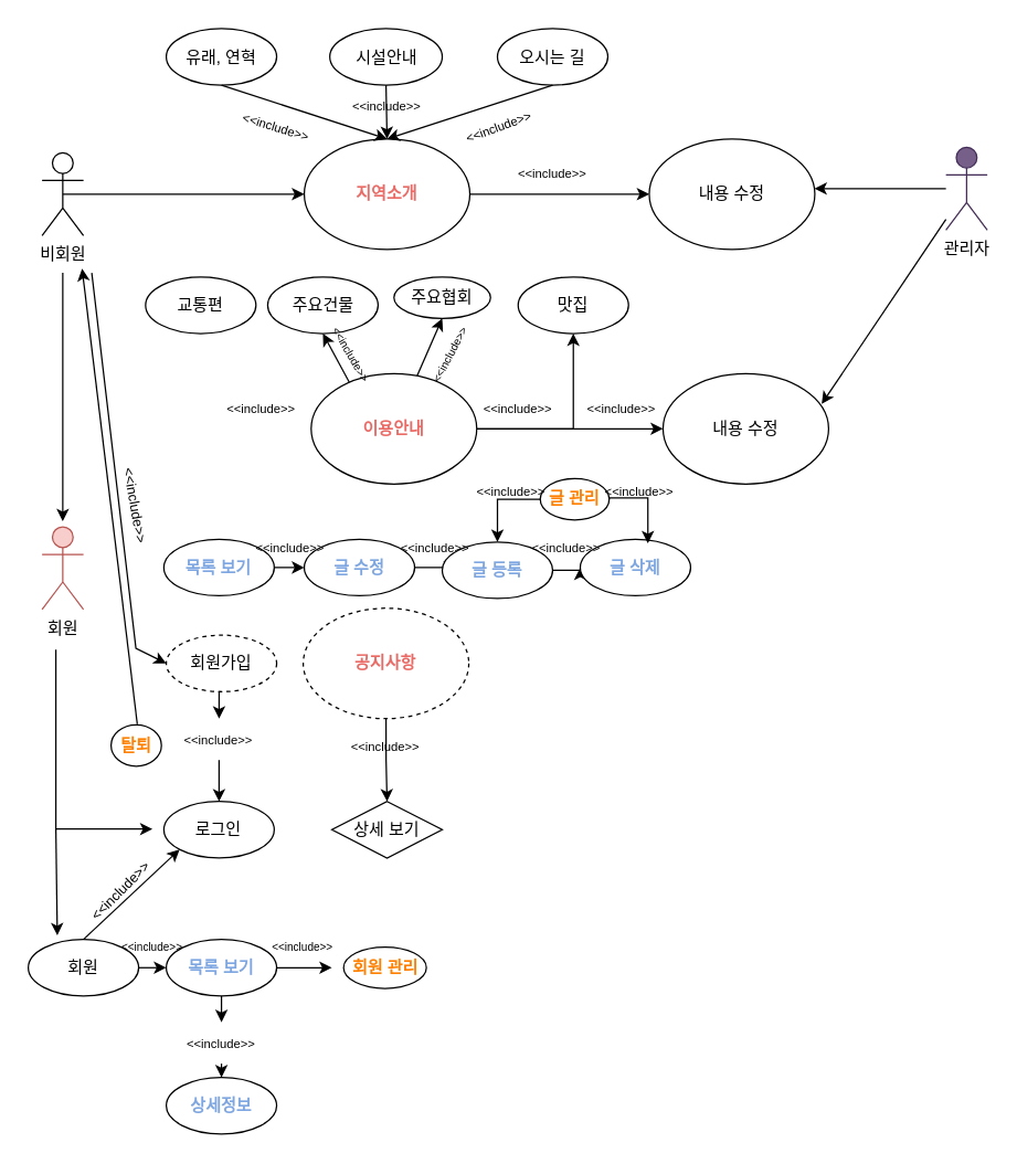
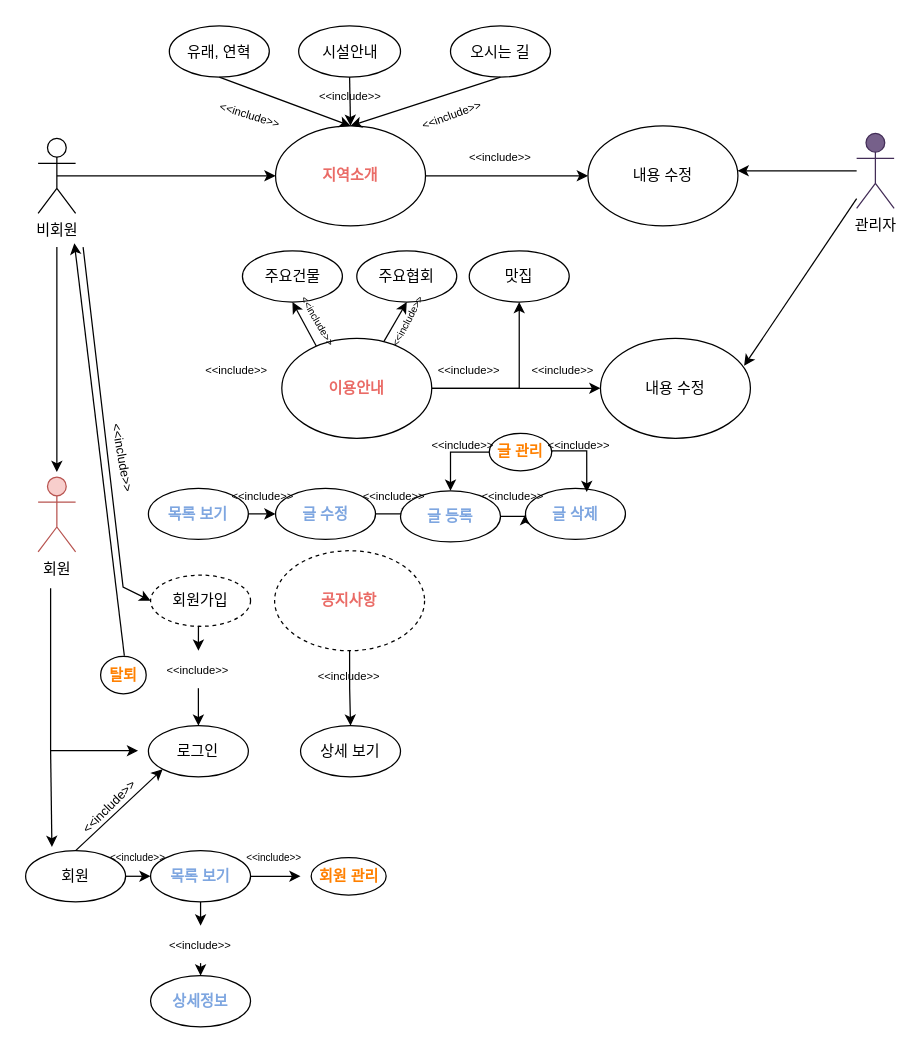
- <mxCell id="9" value="유래, 연혁" style="ellipse;whiteSpace=wrap;html=1;" parent="1" vertex="1"><mxGeometry x="120" y="20" width="80" height="41" as="geometry" /></mxCell>
+ <mxCell id="9" value="유래, 연혁" style="ellipse;whiteSpace=wrap;html=1;" parent="1" vertex="1"><mxGeometry x="135" y="20" width="80" height="41" as="geometry" /></mxCell>
- <mxCell id="22" value="주요협회" style="ellipse;whiteSpace=wrap;html=1;" parent="1" vertex="1"><mxGeometry x="285" y="200" width="70" height="30" as="geometry" /></mxCell>
+ <mxCell id="22" value="주요협회" style="ellipse;whiteSpace=wrap;html=1;" parent="1" vertex="1"><mxGeometry x="285" y="200" width="80" height="41" as="geometry" /></mxCell>
- <mxCell id="20" value="교통편" style="ellipse;whiteSpace=wrap;html=1;" parent="1" vertex="1"><mxGeometry x="105" y="200" width="80" height="41" as="geometry" /></mxCell>
- <mxCell id="32" value="상세 보기" style="rhombus;whiteSpace=wrap;html=1;" parent="1" vertex="1"><mxGeometry x="240" y="580" width="80" height="41" as="geometry" /></mxCell>
+ <mxCell id="32" value="상세 보기" style="ellipse;whiteSpace=wrap;html=1;" parent="1" vertex="1"><mxGeometry x="240" y="580" width="80" height="41" as="geometry" /></mxCell>
